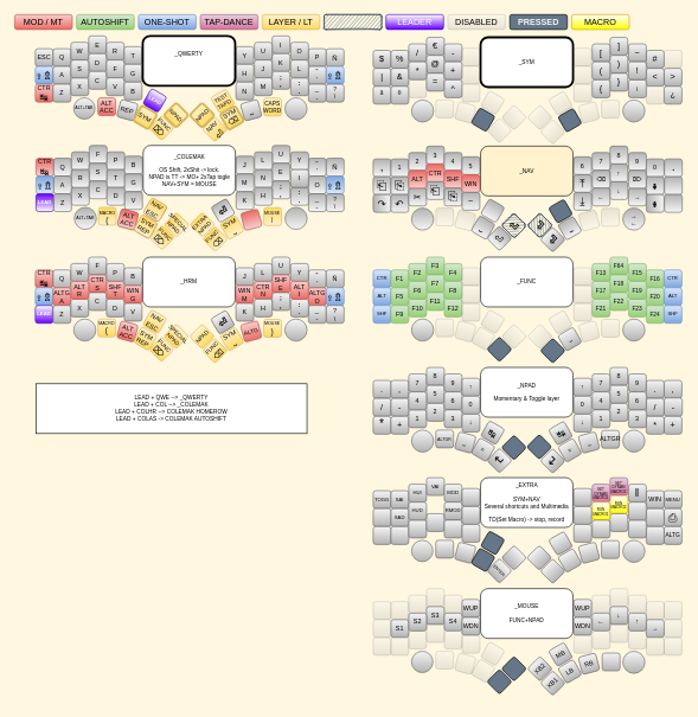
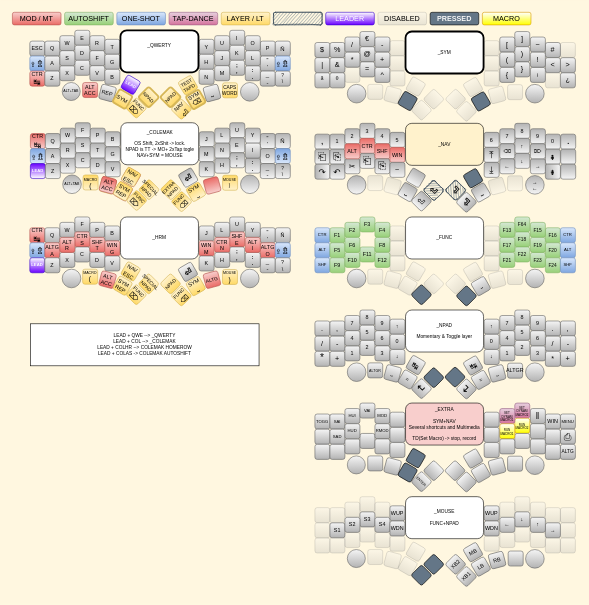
- <mxCell id="12" value="&lt;div&gt;F7&lt;/div&gt;" style="whiteSpace=wrap;html=1;aspect=fixed;strokeColor=#82b366;rounded=1;strokeWidth=1;shadow=0;fillColor=#d5e8d4;sketch=0;glass=0;fontSize=9;spacing=0;gradientColor=#97d077;" parent="2" vertex="1"><mxGeometry x="75" y="27" width="25" height="25" as="geometry" /></mxCell>
- <mxCell id="312" value="_EXTRA&lt;br&gt;&lt;br&gt;SYM+NAV&lt;br&gt;Several shortcuts and Multimedia&lt;br&gt;&lt;br&gt;TD(Set Macro) -&amp;gt; stop, record" style="rounded=1;whiteSpace=wrap;html=1;fontSize=8;fontStyle=0;" parent="262" vertex="1"><mxGeometry x="151" y="2" width="130" height="70" as="geometry" /></mxCell>
+ <mxCell id="312" value="_EXTRA&lt;br&gt;&lt;br&gt;SYM+NAV&lt;br&gt;Several shortcuts and Multimedia&lt;br&gt;&lt;br&gt;TD(Set Macro) -&amp;gt; stop, record" style="rounded=1;whiteSpace=wrap;html=1;fontSize=8;fontStyle=0;fillColor=#f8cecc;" parent="262" vertex="1"><mxGeometry x="151" y="2" width="130" height="70" as="geometry" /></mxCell>
